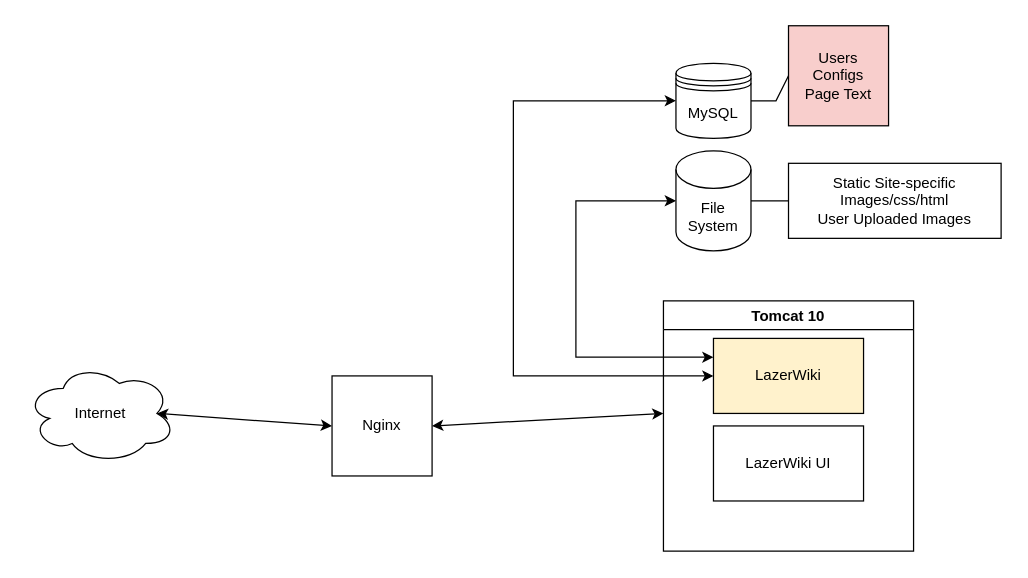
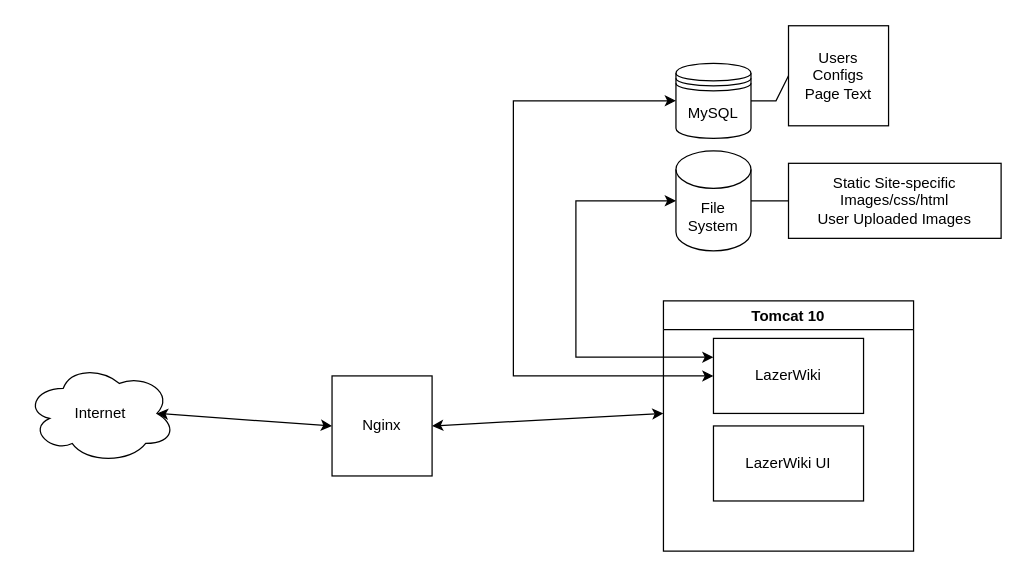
- <mxCell id="5" value="Users&lt;br&gt;Configs&lt;br&gt;Page Text" style="whiteSpace=wrap;html=1;aspect=fixed;fillColor=#f8cecc;" vertex="1" parent="1"><mxGeometry x="630" y="20" width="80" height="80" as="geometry" /></mxCell>
+ <mxCell id="5" value="Users&lt;br&gt;Configs&lt;br&gt;Page Text" style="whiteSpace=wrap;html=1;aspect=fixed;" vertex="1" parent="1"><mxGeometry x="630" y="20" width="80" height="80" as="geometry" /></mxCell>
- <mxCell id="9" value="LazerWiki" style="whiteSpace=wrap;html=1;fillColor=#fff2cc;" vertex="1" parent="8"><mxGeometry x="40" y="30" width="120" height="60" as="geometry" /></mxCell>
+ <mxCell id="9" value="LazerWiki" style="whiteSpace=wrap;html=1;" vertex="1" parent="8"><mxGeometry x="40" y="30" width="120" height="60" as="geometry" /></mxCell>
